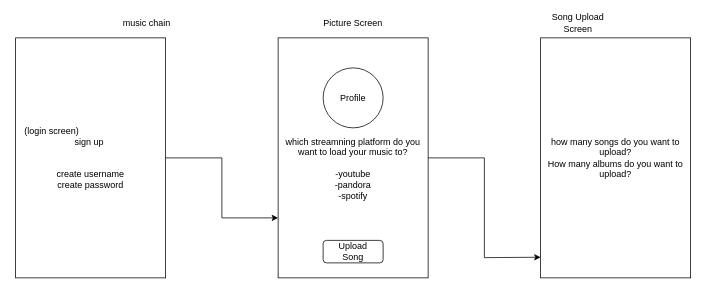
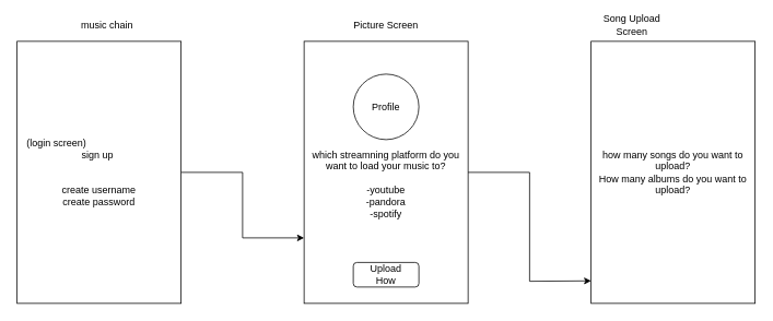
- <mxCell id="3" value="music chain" style="text;html=1;strokeColor=none;fillColor=none;align=center;verticalAlign=middle;whiteSpace=wrap;rounded=0;" parent="1" vertex="1"><mxGeometry x="135" y="20" width="120" height="20" as="geometry" /></mxCell>
+ <mxCell id="3" value="music chain" style="text;html=1;strokeColor=none;fillColor=none;align=center;verticalAlign=middle;whiteSpace=wrap;rounded=0;" parent="1" vertex="1"><mxGeometry x="70" y="20" width="120" height="20" as="geometry" /></mxCell>
- <mxCell id="11" value="Upload Song" style="text;html=1;strokeColor=none;fillColor=none;align=center;verticalAlign=middle;whiteSpace=wrap;rounded=0;" vertex="1" parent="1"><mxGeometry x="450" y="325" width="40" height="20" as="geometry" /></mxCell>
+ <mxCell id="11" value="Upload How" style="text;html=1;strokeColor=none;fillColor=none;align=center;verticalAlign=middle;whiteSpace=wrap;rounded=0;" vertex="1" parent="1"><mxGeometry x="450" y="325" width="40" height="20" as="geometry" /></mxCell>
